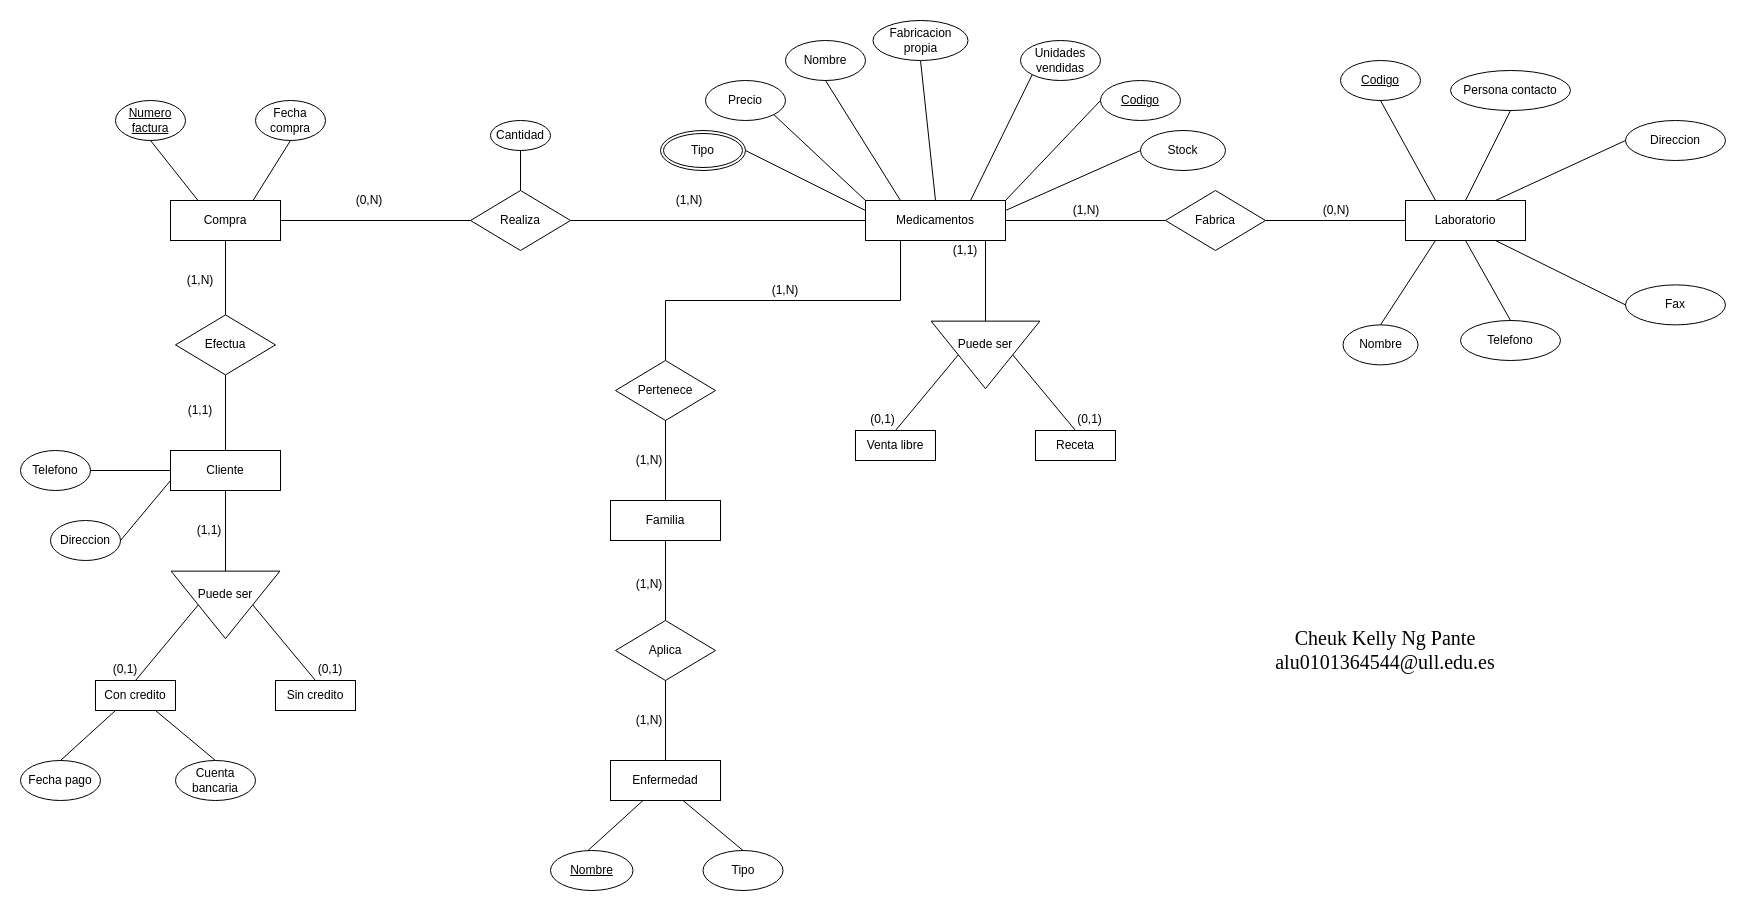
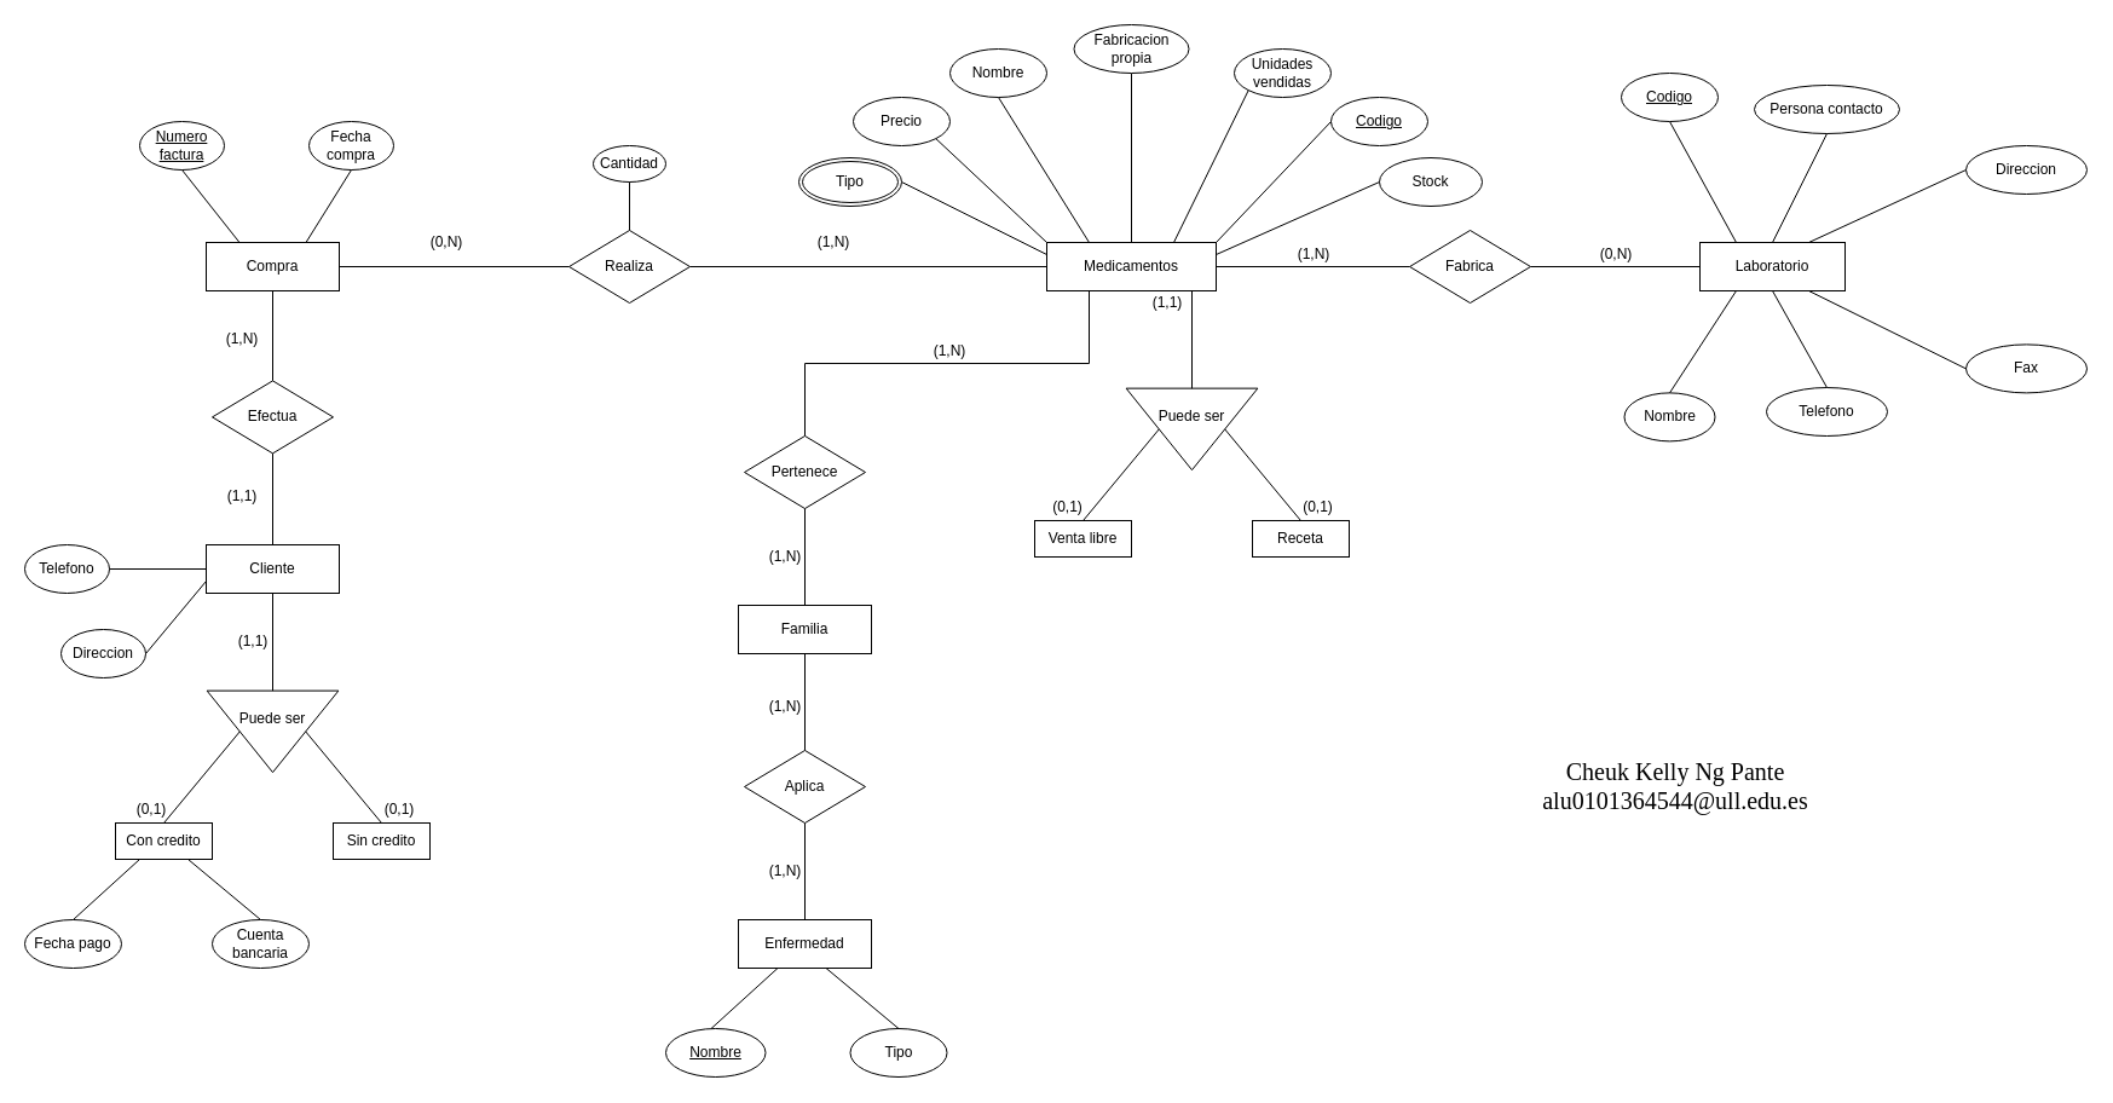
- <mxCell id="93" value="Fabricacion propia" style="ellipse;whiteSpace=wrap;html=1;align=center;" vertex="1" parent="1"><mxGeometry x="872.5" y="20" width="95" height="40" as="geometry" /></mxCell>
+ <mxCell id="93" value="Fabricacion propia" style="ellipse;whiteSpace=wrap;html=1;align=center;" vertex="1" parent="1"><mxGeometry x="887.5" y="20" width="95" height="40" as="geometry" /></mxCell>
